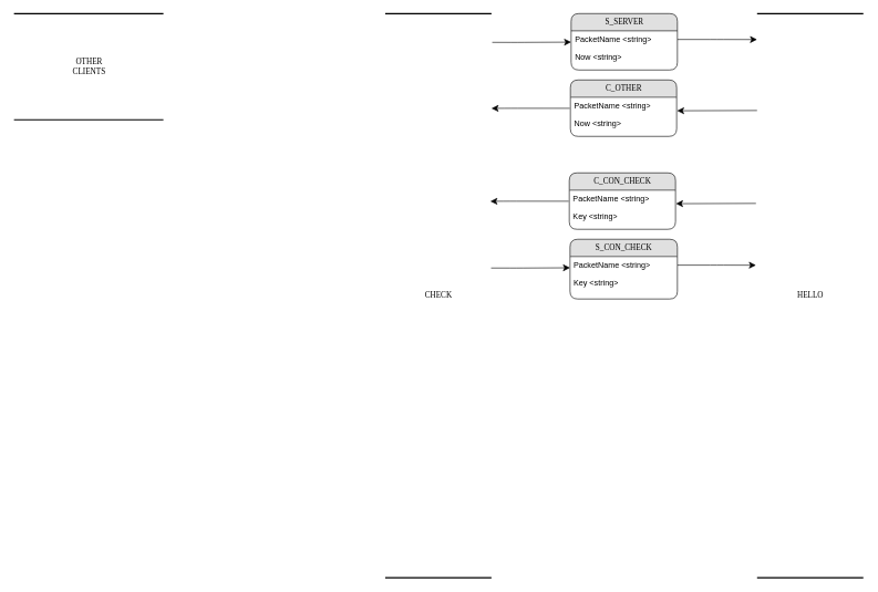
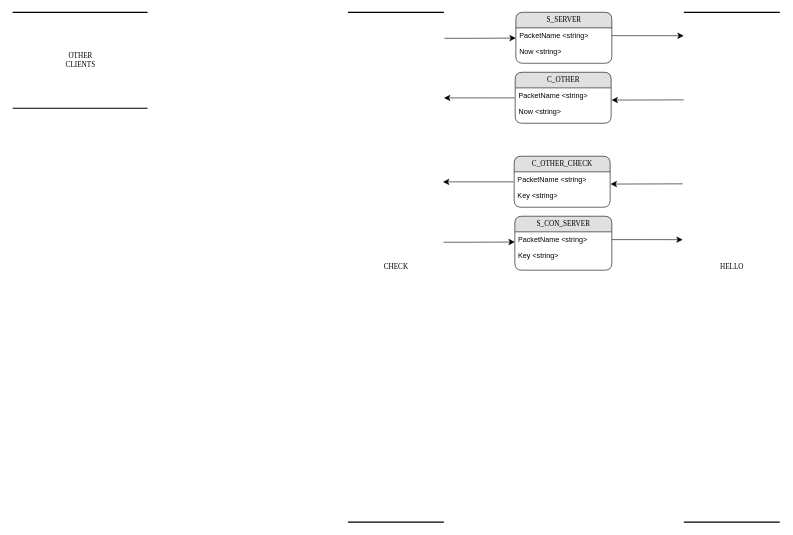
- <mxCell id="19" value="C_CON_CHECK" style="swimlane;html=1;fontStyle=0;childLayout=stackLayout;horizontal=1;startSize=26;fillColor=#e0e0e0;horizontalStack=0;resizeParent=1;resizeLast=0;collapsible=1;marginBottom=0;swimlaneFillColor=#ffffff;align=center;rounded=1;shadow=0;comic=0;labelBackgroundColor=none;strokeWidth=1;fontFamily=Verdana;fontSize=12" vertex="1" parent="1"><mxGeometry x="856.2" y="260" width="160" height="85" as="geometry" /></mxCell>
+ <mxCell id="19" value="C_OTHER_CHECK" style="swimlane;html=1;fontStyle=0;childLayout=stackLayout;horizontal=1;startSize=26;fillColor=#e0e0e0;horizontalStack=0;resizeParent=1;resizeLast=0;collapsible=1;marginBottom=0;swimlaneFillColor=#ffffff;align=center;rounded=1;shadow=0;comic=0;labelBackgroundColor=none;strokeWidth=1;fontFamily=Verdana;fontSize=12" vertex="1" parent="1"><mxGeometry x="856.2" y="260" width="160" height="85" as="geometry" /></mxCell>
- <mxCell id="22" value="S_CON_CHECK" style="swimlane;html=1;fontStyle=0;childLayout=stackLayout;horizontal=1;startSize=26;fillColor=#e0e0e0;horizontalStack=0;resizeParent=1;resizeLast=0;collapsible=1;marginBottom=0;swimlaneFillColor=#ffffff;align=center;rounded=1;shadow=0;comic=0;labelBackgroundColor=none;strokeWidth=1;fontFamily=Verdana;fontSize=12" vertex="1" parent="1"><mxGeometry x="857.32" y="360" width="161.68" height="90" as="geometry" /></mxCell>
+ <mxCell id="22" value="S_CON_SERVER" style="swimlane;html=1;fontStyle=0;childLayout=stackLayout;horizontal=1;startSize=26;fillColor=#e0e0e0;horizontalStack=0;resizeParent=1;resizeLast=0;collapsible=1;marginBottom=0;swimlaneFillColor=#ffffff;align=center;rounded=1;shadow=0;comic=0;labelBackgroundColor=none;strokeWidth=1;fontFamily=Verdana;fontSize=12" vertex="1" parent="1"><mxGeometry x="857.32" y="360" width="161.68" height="90" as="geometry" /></mxCell>
